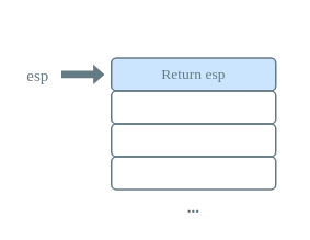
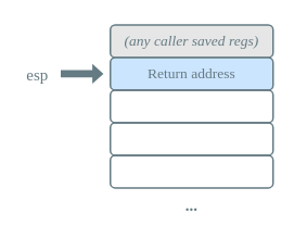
+ <mxCell id="3" value="&lt;i&gt;(any caller saved regs)&lt;/i&gt;" style="rounded=1;whiteSpace=wrap;html=1;fillColor=#E6E6E6;strokeColor=#657B83;strokeWidth=2;fontFamily=Ubuntu;fontSize=18;fontColor=#657B83;" parent="1" vertex="1"><mxGeometry x="135" y="30" width="200" height="40" as="geometry" /></mxCell>
- <mxCell id="4" value="Return esp" style="rounded=1;whiteSpace=wrap;html=1;fillColor=#CCE5FF;strokeColor=#657B83;strokeWidth=2;fontFamily=Ubuntu;fontSize=18;fontColor=#657B83;" parent="1" vertex="1"><mxGeometry x="135" y="70" width="200" height="40" as="geometry" /></mxCell>
+ <mxCell id="4" value="Return address" style="rounded=1;whiteSpace=wrap;html=1;fillColor=#CCE5FF;strokeColor=#657B83;strokeWidth=2;fontFamily=Ubuntu;fontSize=18;fontColor=#657B83;" parent="1" vertex="1"><mxGeometry x="135" y="70" width="200" height="40" as="geometry" /></mxCell>
